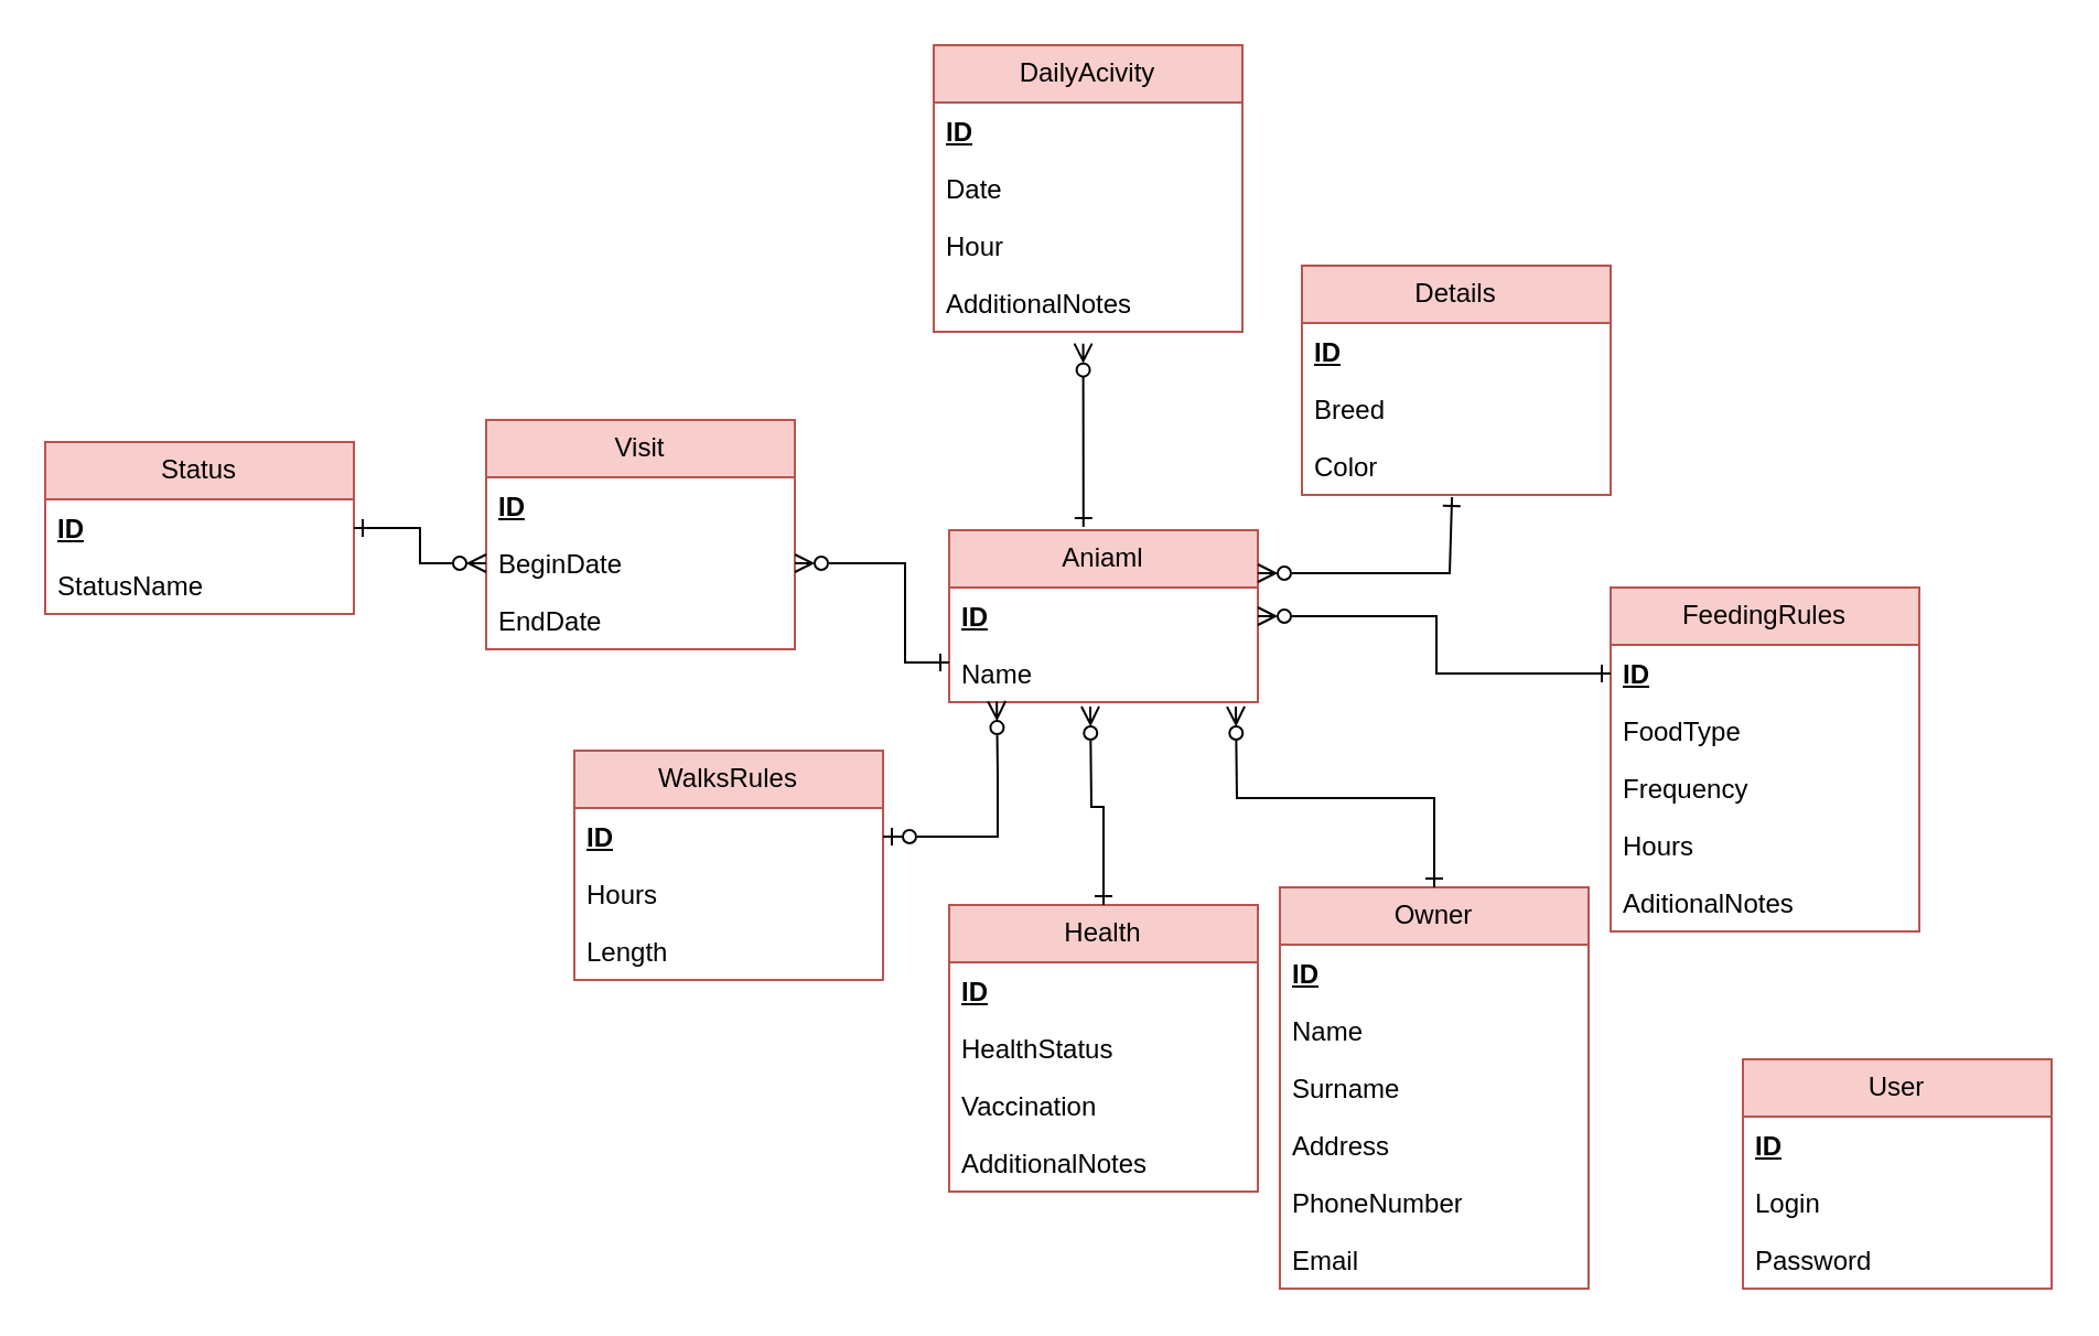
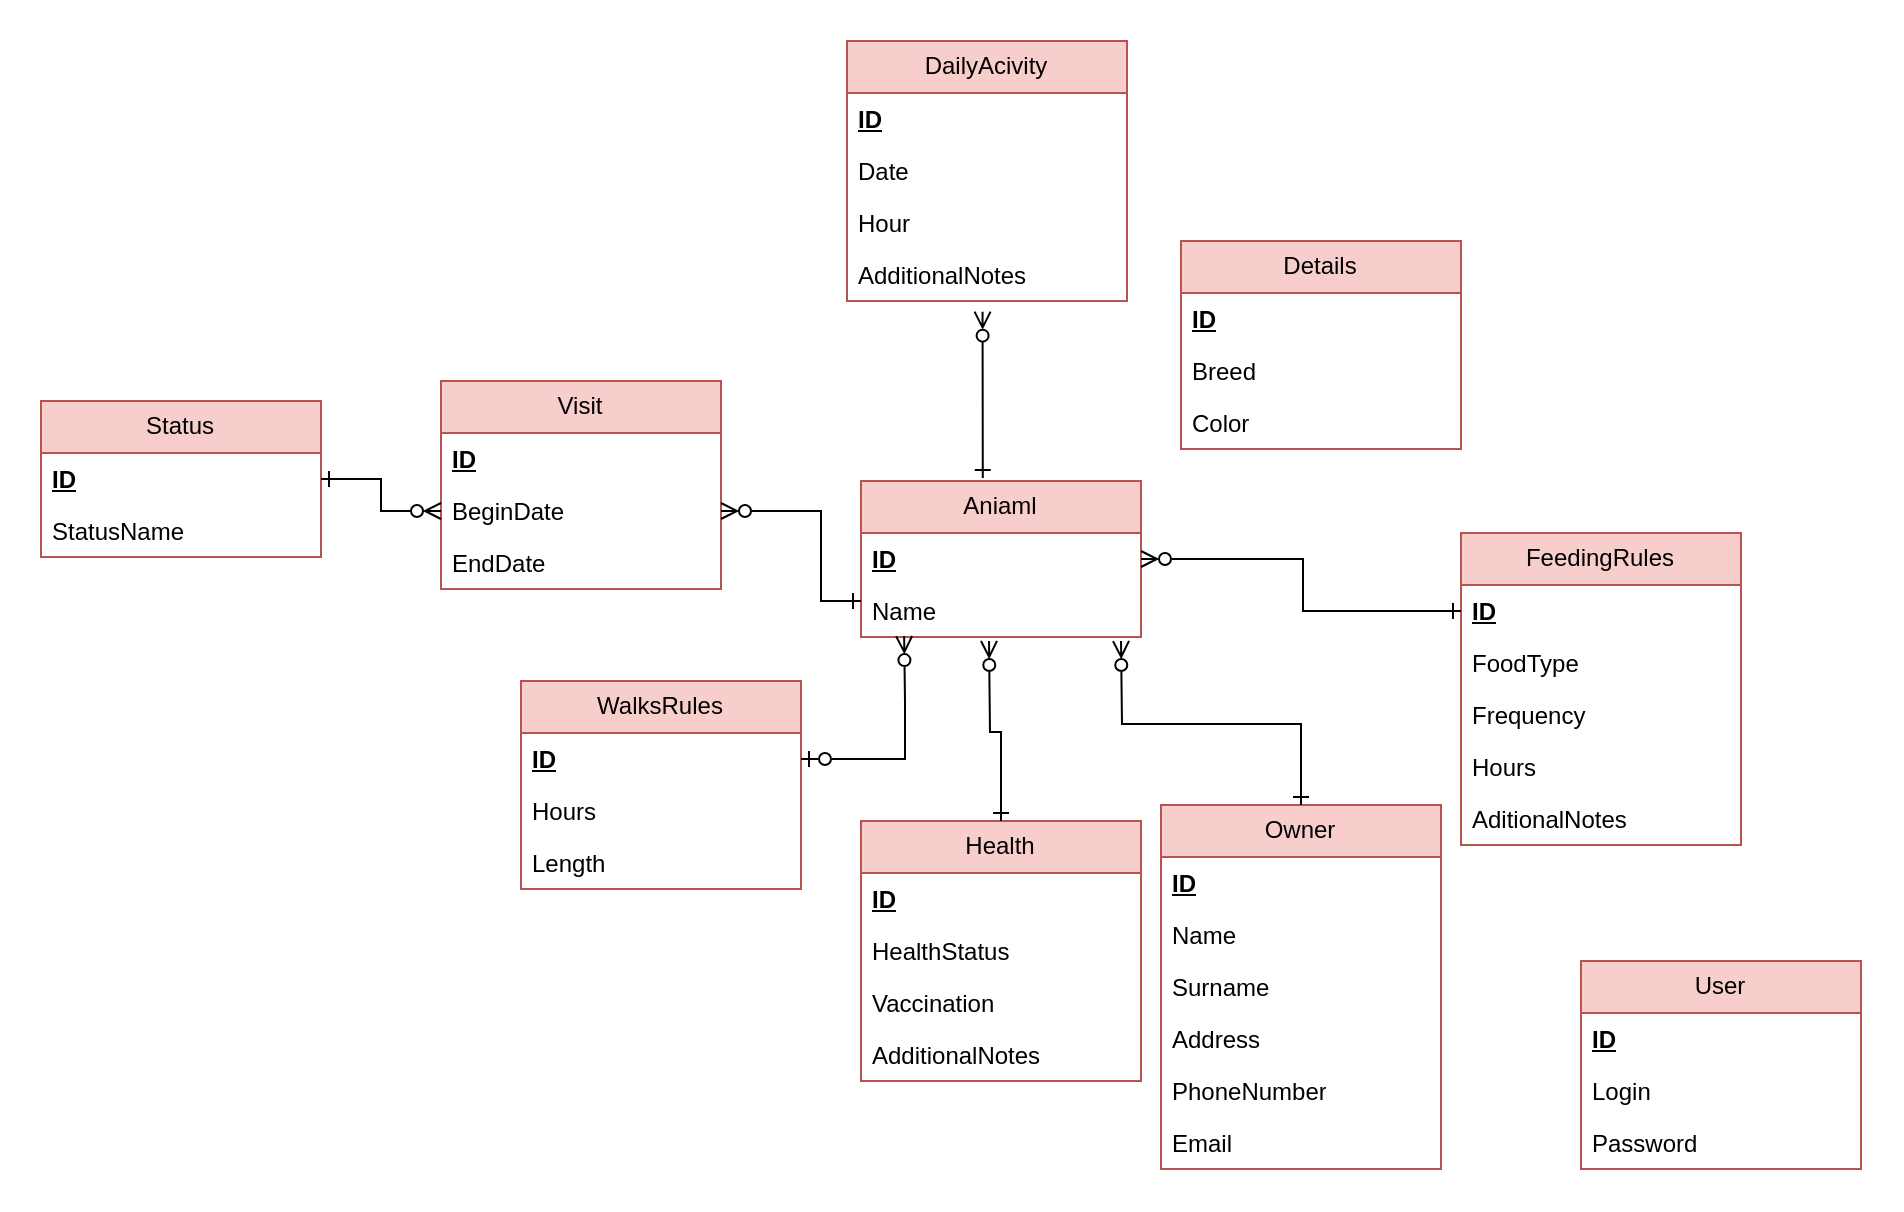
- <mxCell id="52" style="edgeStyle=orthogonalEdgeStyle;rounded=0;orthogonalLoop=1;jettySize=auto;html=1;exitX=1;exitY=0.25;exitDx=0;exitDy=0;entryX=0.486;entryY=1.038;entryDx=0;entryDy=0;entryPerimeter=0;endArrow=ERone;endFill=0;startArrow=ERzeroToMany;startFill=0;" parent="1" source="2" target="13" edge="1"><mxGeometry relative="1" as="geometry"><Array as="points"><mxPoint x="657" y="260" /><mxPoint x="657" y="225" /></Array><mxPoint x="656.78" y="251.664" as="targetPoint" /></mxGeometry></mxCell>
